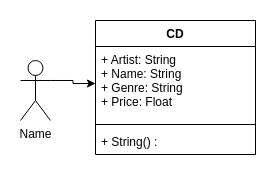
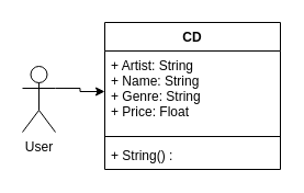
- <mxCell id="7" value="Name" style="shape=umlActor;verticalLabelPosition=bottom;labelBackgroundColor=#ffffff;verticalAlign=top;html=1;outlineConnect=0;" vertex="1" parent="1"><mxGeometry x="20" y="60" width="30" height="60" as="geometry" /></mxCell>
+ <mxCell id="7" value="User" style="shape=umlActor;verticalLabelPosition=bottom;labelBackgroundColor=#ffffff;verticalAlign=top;html=1;outlineConnect=0;" vertex="1" parent="1"><mxGeometry x="20" y="60" width="30" height="60" as="geometry" /></mxCell>
